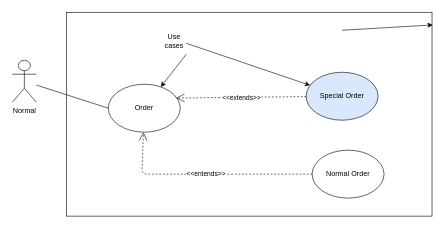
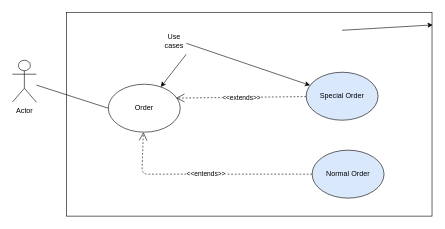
- <mxCell id="2" value="Normal" style="shape=umlActor;verticalLabelPosition=bottom;labelBackgroundColor=#ffffff;verticalAlign=top;html=1;outlineConnect=0;" vertex="1" parent="1"><mxGeometry x="20" y="100" width="40" height="70" as="geometry" /></mxCell>
+ <mxCell id="2" value="Actor" style="shape=umlActor;verticalLabelPosition=bottom;labelBackgroundColor=#ffffff;verticalAlign=top;html=1;outlineConnect=0;" vertex="1" parent="1"><mxGeometry x="20" y="100" width="40" height="70" as="geometry" /></mxCell>
- <mxCell id="6" value="Normal Order" style="ellipse;whiteSpace=wrap;html=1;" vertex="1" parent="1"><mxGeometry x="520" y="250" width="120" height="80" as="geometry" /></mxCell>
+ <mxCell id="6" value="Normal Order" style="ellipse;whiteSpace=wrap;html=1;fillColor=#dae8fc;" vertex="1" parent="1"><mxGeometry x="520" y="250" width="120" height="80" as="geometry" /></mxCell>
